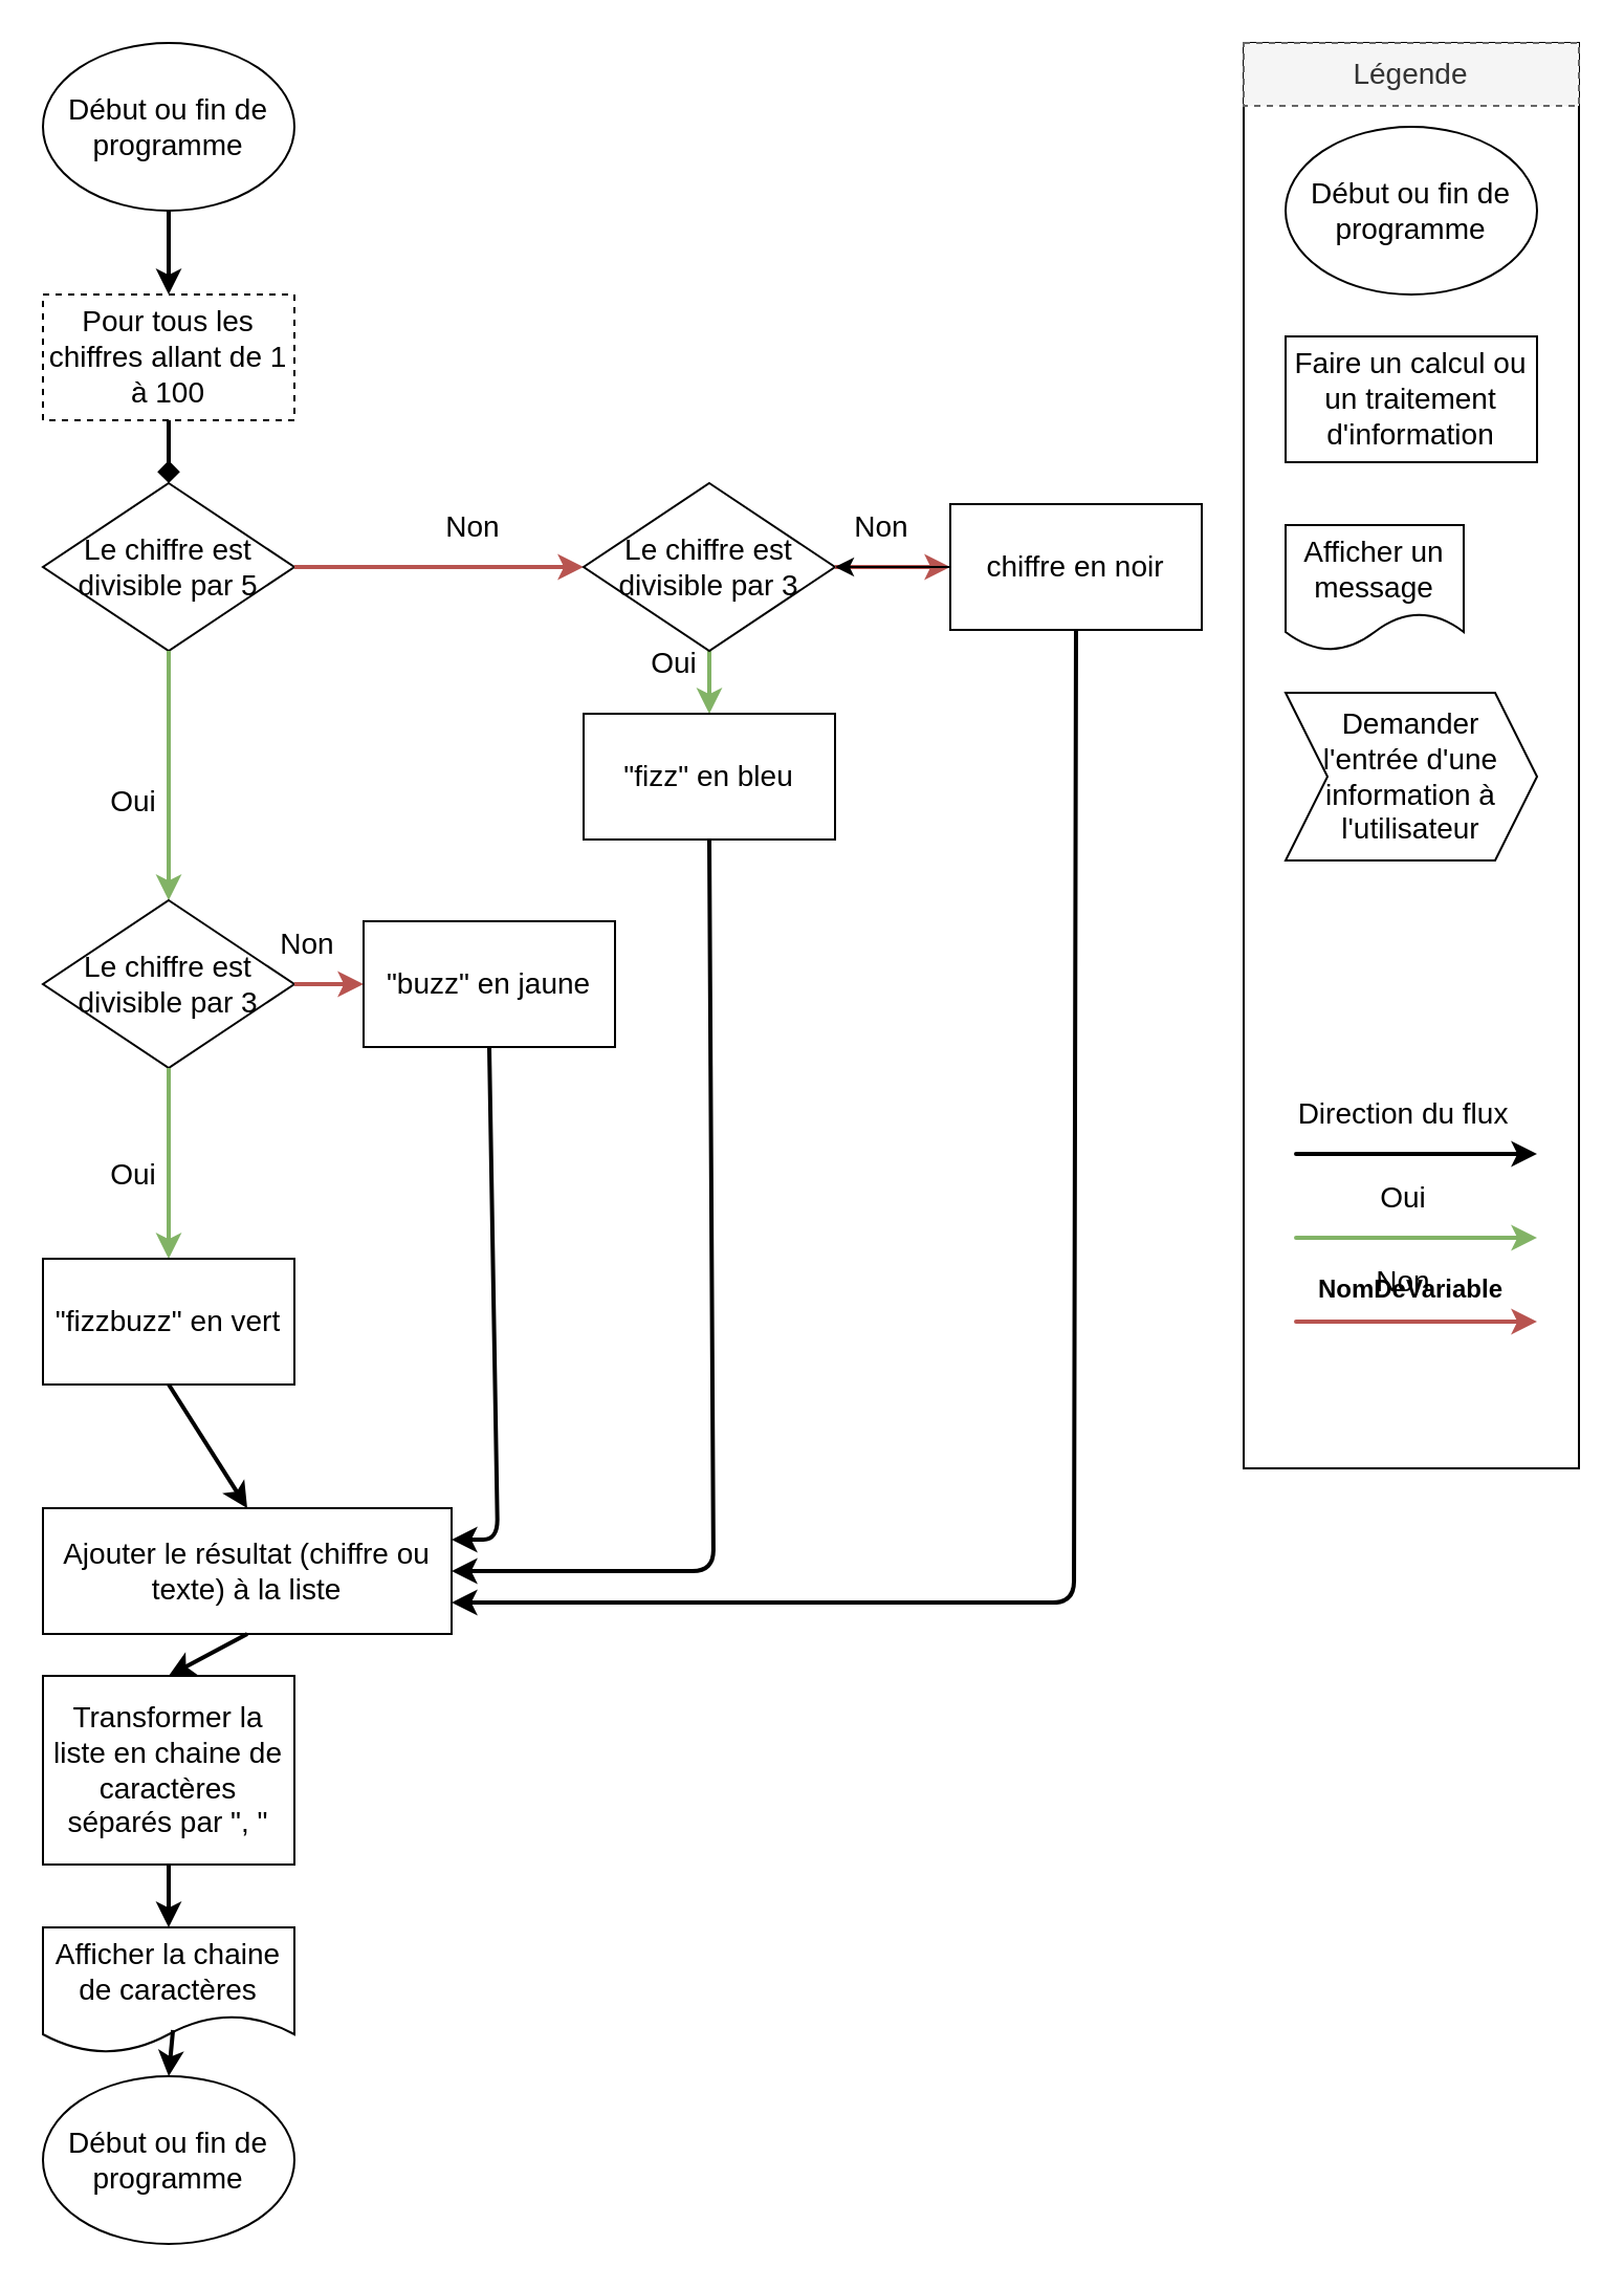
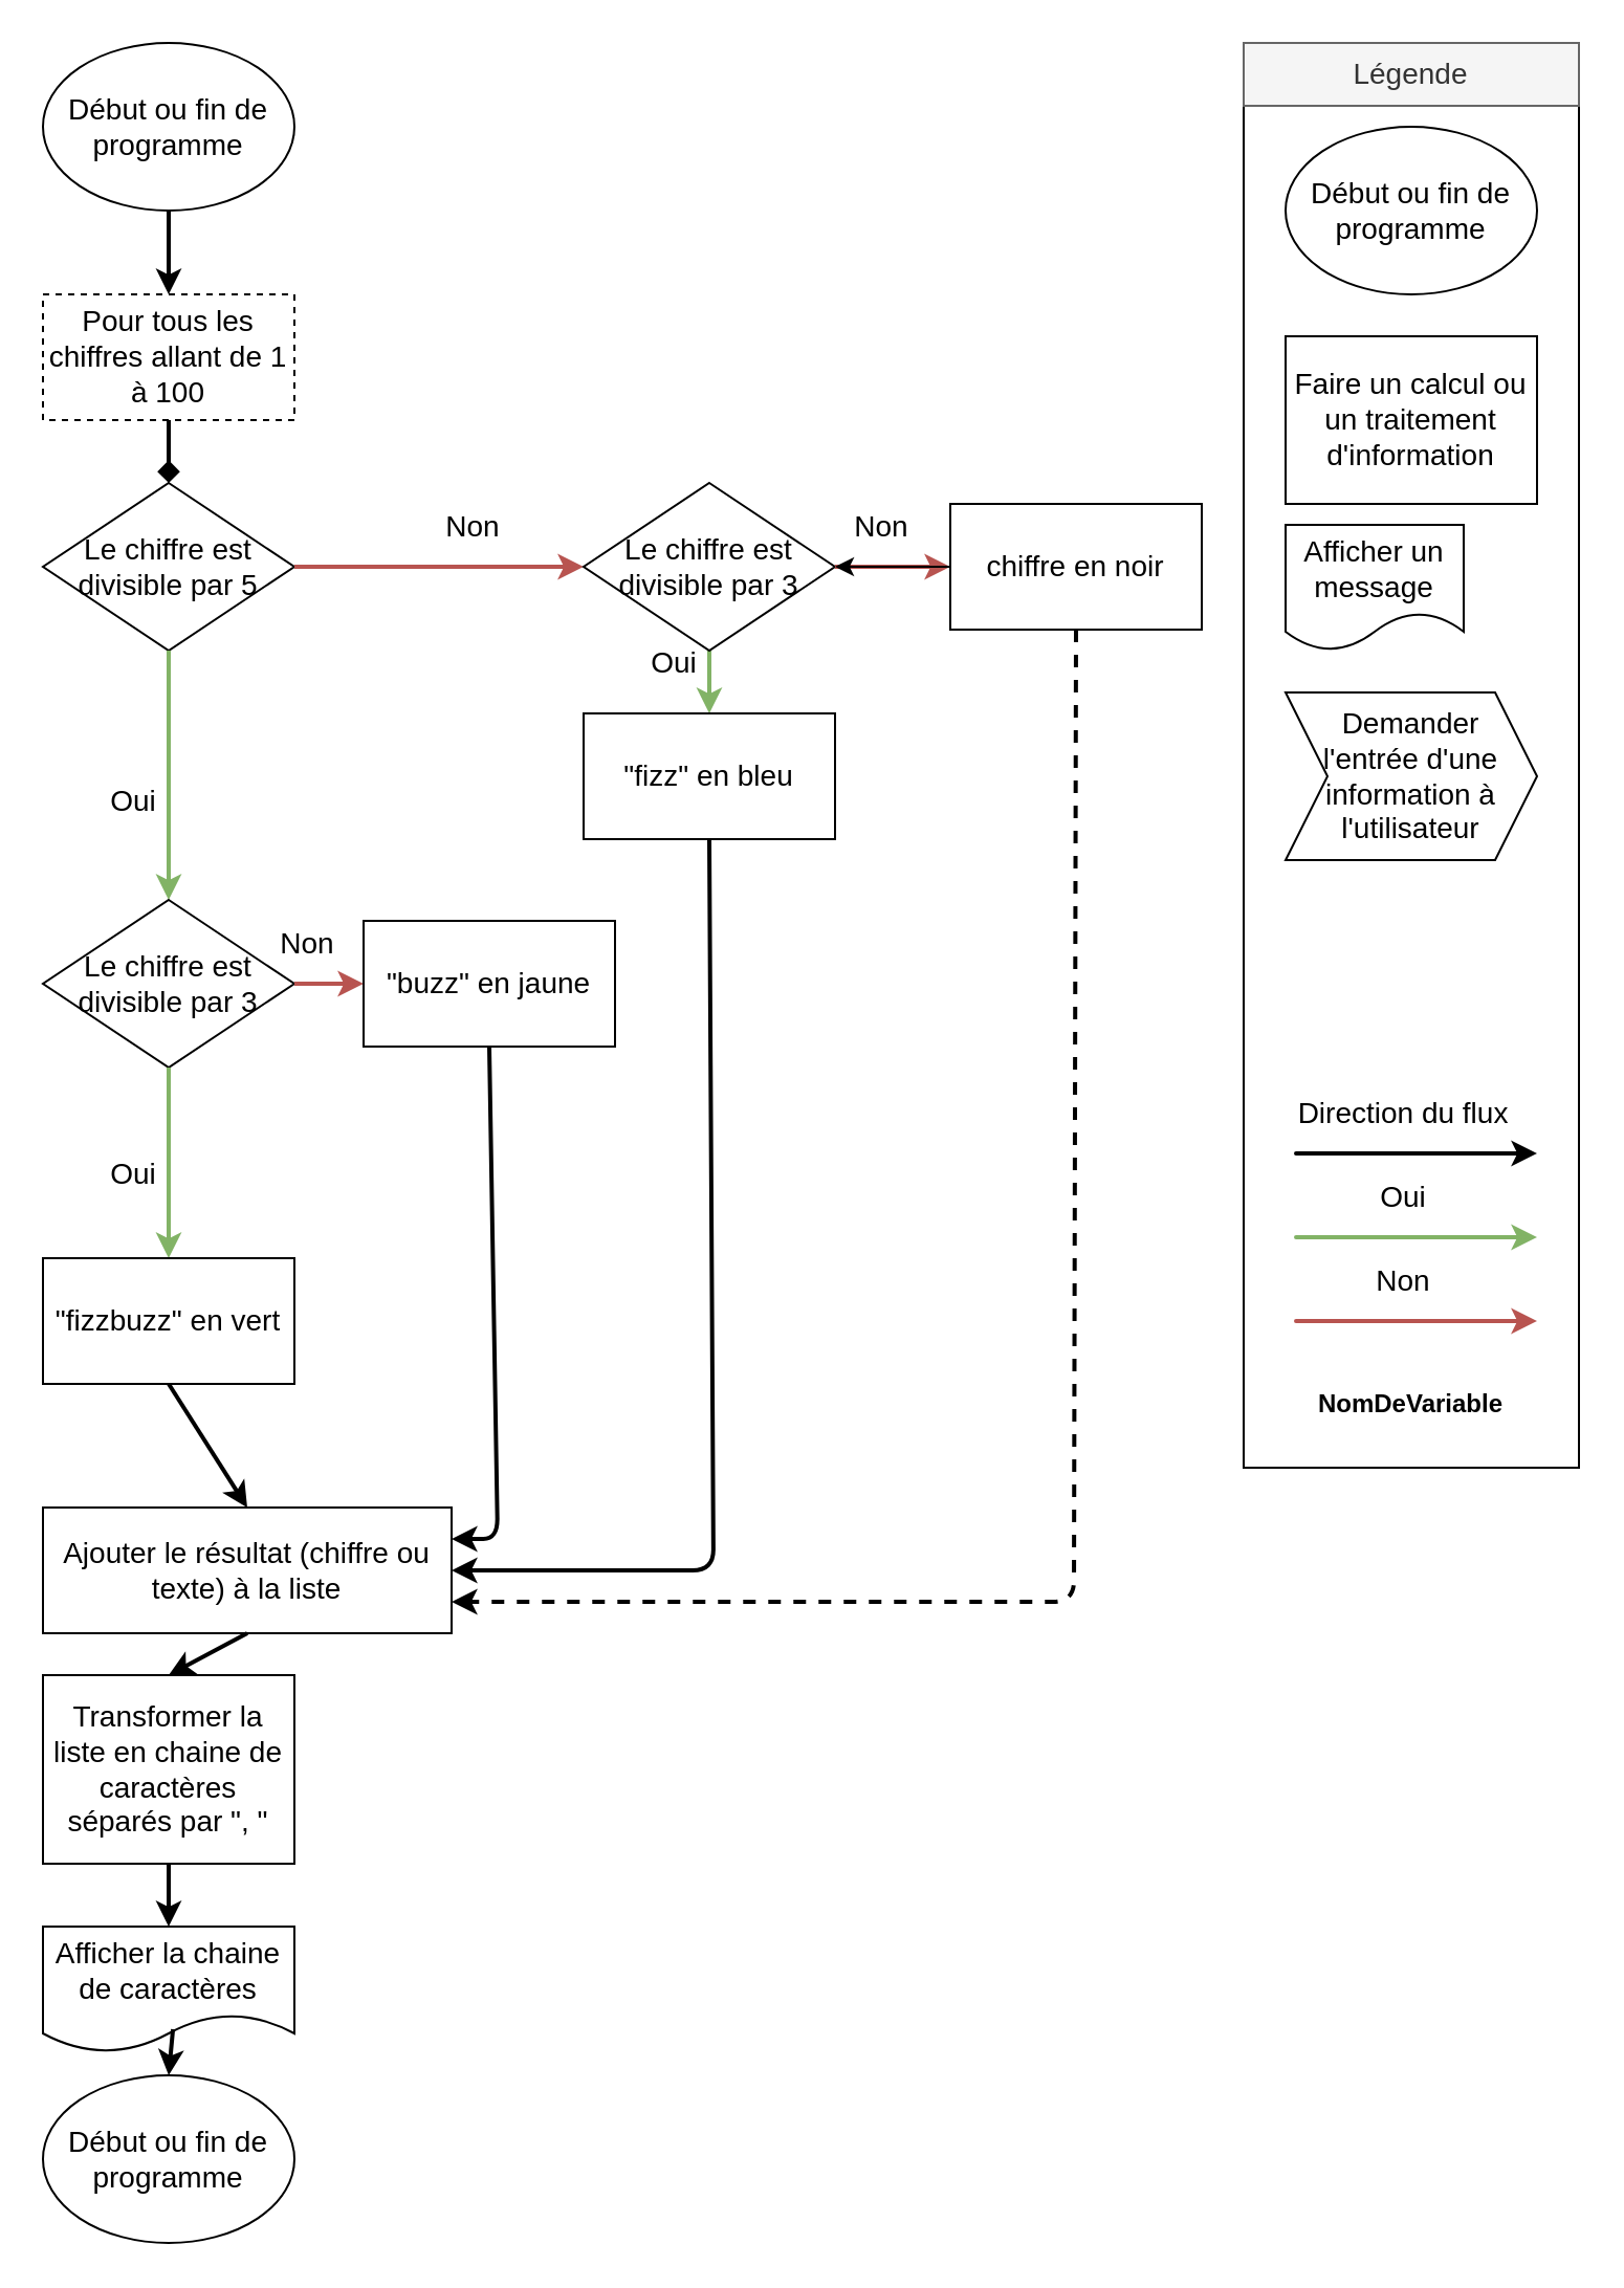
- <mxCell id="29" value="Légende" style="rounded=0;whiteSpace=wrap;html=1;fontSize=14;fillColor=#f5f5f5;strokeColor=#666666;fontColor=#333333;dashed=1;" parent="1" vertex="1"><mxGeometry x="593" y="20" width="160" height="30" as="geometry" /></mxCell>
+ <mxCell id="29" value="Légende" style="rounded=0;whiteSpace=wrap;html=1;fontSize=14;fillColor=#f5f5f5;strokeColor=#666666;fontColor=#333333;" parent="1" vertex="1"><mxGeometry x="593" y="20" width="160" height="30" as="geometry" /></mxCell>
- <mxCell id="28" value="Faire un calcul ou un traitement d'information" style="rounded=0;whiteSpace=wrap;html=1;fontSize=14;" parent="1" vertex="1"><mxGeometry x="613" y="160" width="120" height="60" as="geometry" /></mxCell>
+ <mxCell id="28" value="Faire un calcul ou un traitement d'information" style="rounded=0;whiteSpace=wrap;html=1;fontSize=14;" parent="1" vertex="1"><mxGeometry x="613" y="160" width="120" height="80" as="geometry" /></mxCell>
- <mxCell id="38" value="&lt;b&gt;NomDeVariable&lt;/b&gt;" style="text;html=1;strokeColor=none;fillColor=none;align=center;verticalAlign=middle;whiteSpace=wrap;rounded=0;" parent="1" vertex="1"><mxGeometry x="613" y="605" width="120" height="20" as="geometry" /></mxCell>
+ <mxCell id="38" value="&lt;b&gt;NomDeVariable&lt;/b&gt;" style="text;html=1;strokeColor=none;fillColor=none;align=center;verticalAlign=middle;whiteSpace=wrap;rounded=0;" parent="1" vertex="1"><mxGeometry x="613" y="660" width="120" height="20" as="geometry" /></mxCell>
- <mxCell id="23" value="" style="endArrow=classic;html=1;fontSize=14;anchorPointDirection=0;strokeWidth=2;exitX=0.5;exitY=1;exitDx=0;exitDy=0;entryX=1;entryY=0.75;entryDx=0;entryDy=0;" parent="1" source="49" target="19" edge="1"><mxGeometry width="50" height="50" relative="1" as="geometry"><mxPoint x="511.96" y="295.98" as="sourcePoint" /><mxPoint x="362.96" y="960.02" as="targetPoint" /><Array as="points"><mxPoint x="512" y="764" /></Array></mxGeometry></mxCell>
+ <mxCell id="23" value="" style="endArrow=classic;html=1;fontSize=14;anchorPointDirection=0;strokeWidth=2;exitX=0.5;exitY=1;exitDx=0;exitDy=0;entryX=1;entryY=0.75;entryDx=0;entryDy=0;dashed=1;" parent="1" source="49" target="19" edge="1"><mxGeometry width="50" height="50" relative="1" as="geometry"><mxPoint x="511.96" y="295.98" as="sourcePoint" /><mxPoint x="362.96" y="960.02" as="targetPoint" /><Array as="points"><mxPoint x="512" y="764" /></Array></mxGeometry></mxCell>
